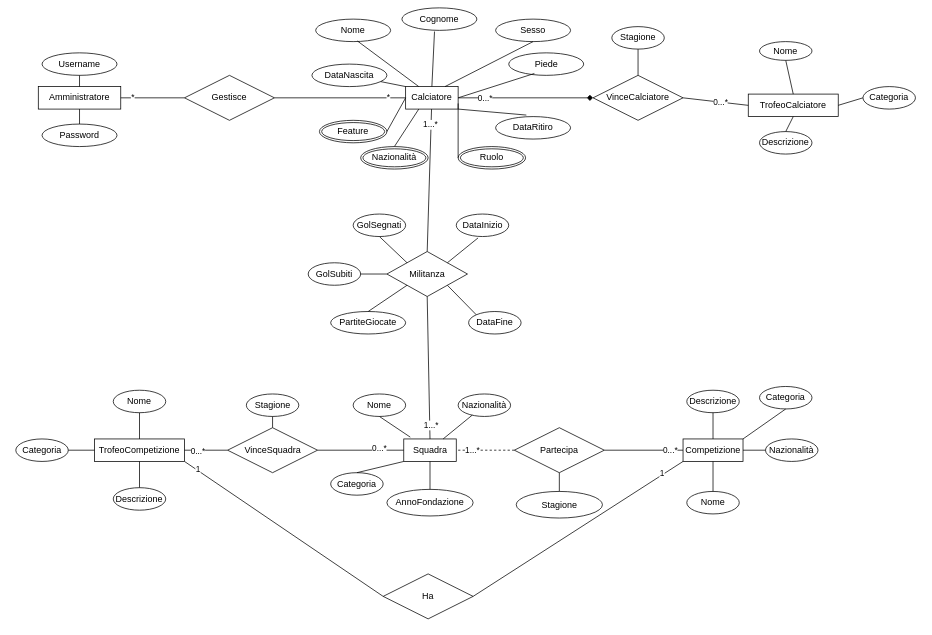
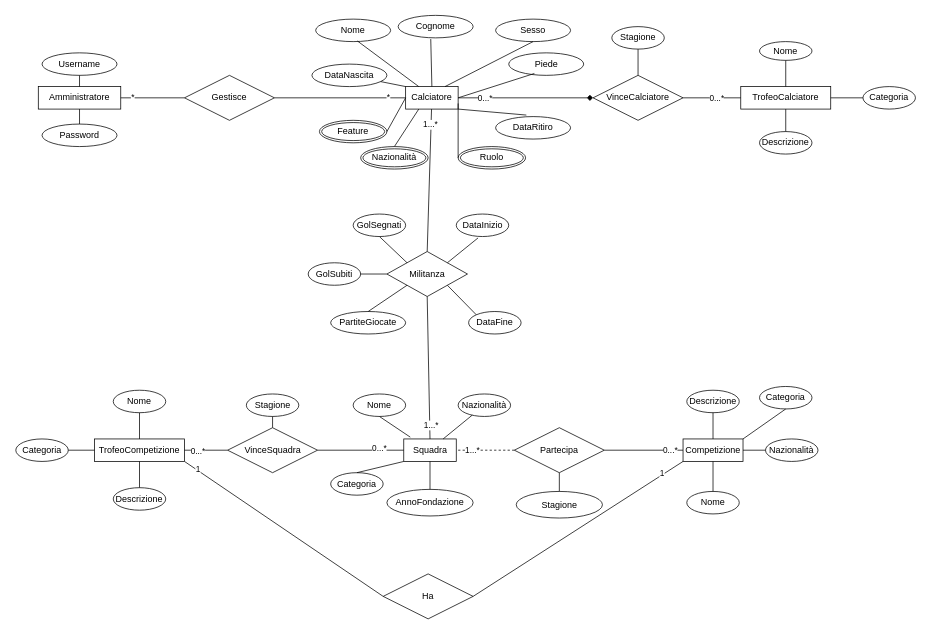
- <mxCell id="12" value="Cognome" style="ellipse;whiteSpace=wrap;html=1;align=center;" parent="1" vertex="1"><mxGeometry x="535" y="10" width="100" height="30" as="geometry" /></mxCell>
+ <mxCell id="12" value="Cognome" style="ellipse;whiteSpace=wrap;html=1;align=center;" parent="1" vertex="1"><mxGeometry x="530" y="20" width="100" height="30" as="geometry" /></mxCell>
- <mxCell id="4" value="TrofeoCalciatore" style="rounded=0;whiteSpace=wrap;html=1;" parent="1" vertex="1"><mxGeometry x="997" y="125" width="120" height="30" as="geometry" /></mxCell>
+ <mxCell id="4" value="TrofeoCalciatore" style="rounded=0;whiteSpace=wrap;html=1;" parent="1" vertex="1"><mxGeometry x="987" y="115" width="120" height="30" as="geometry" /></mxCell>
